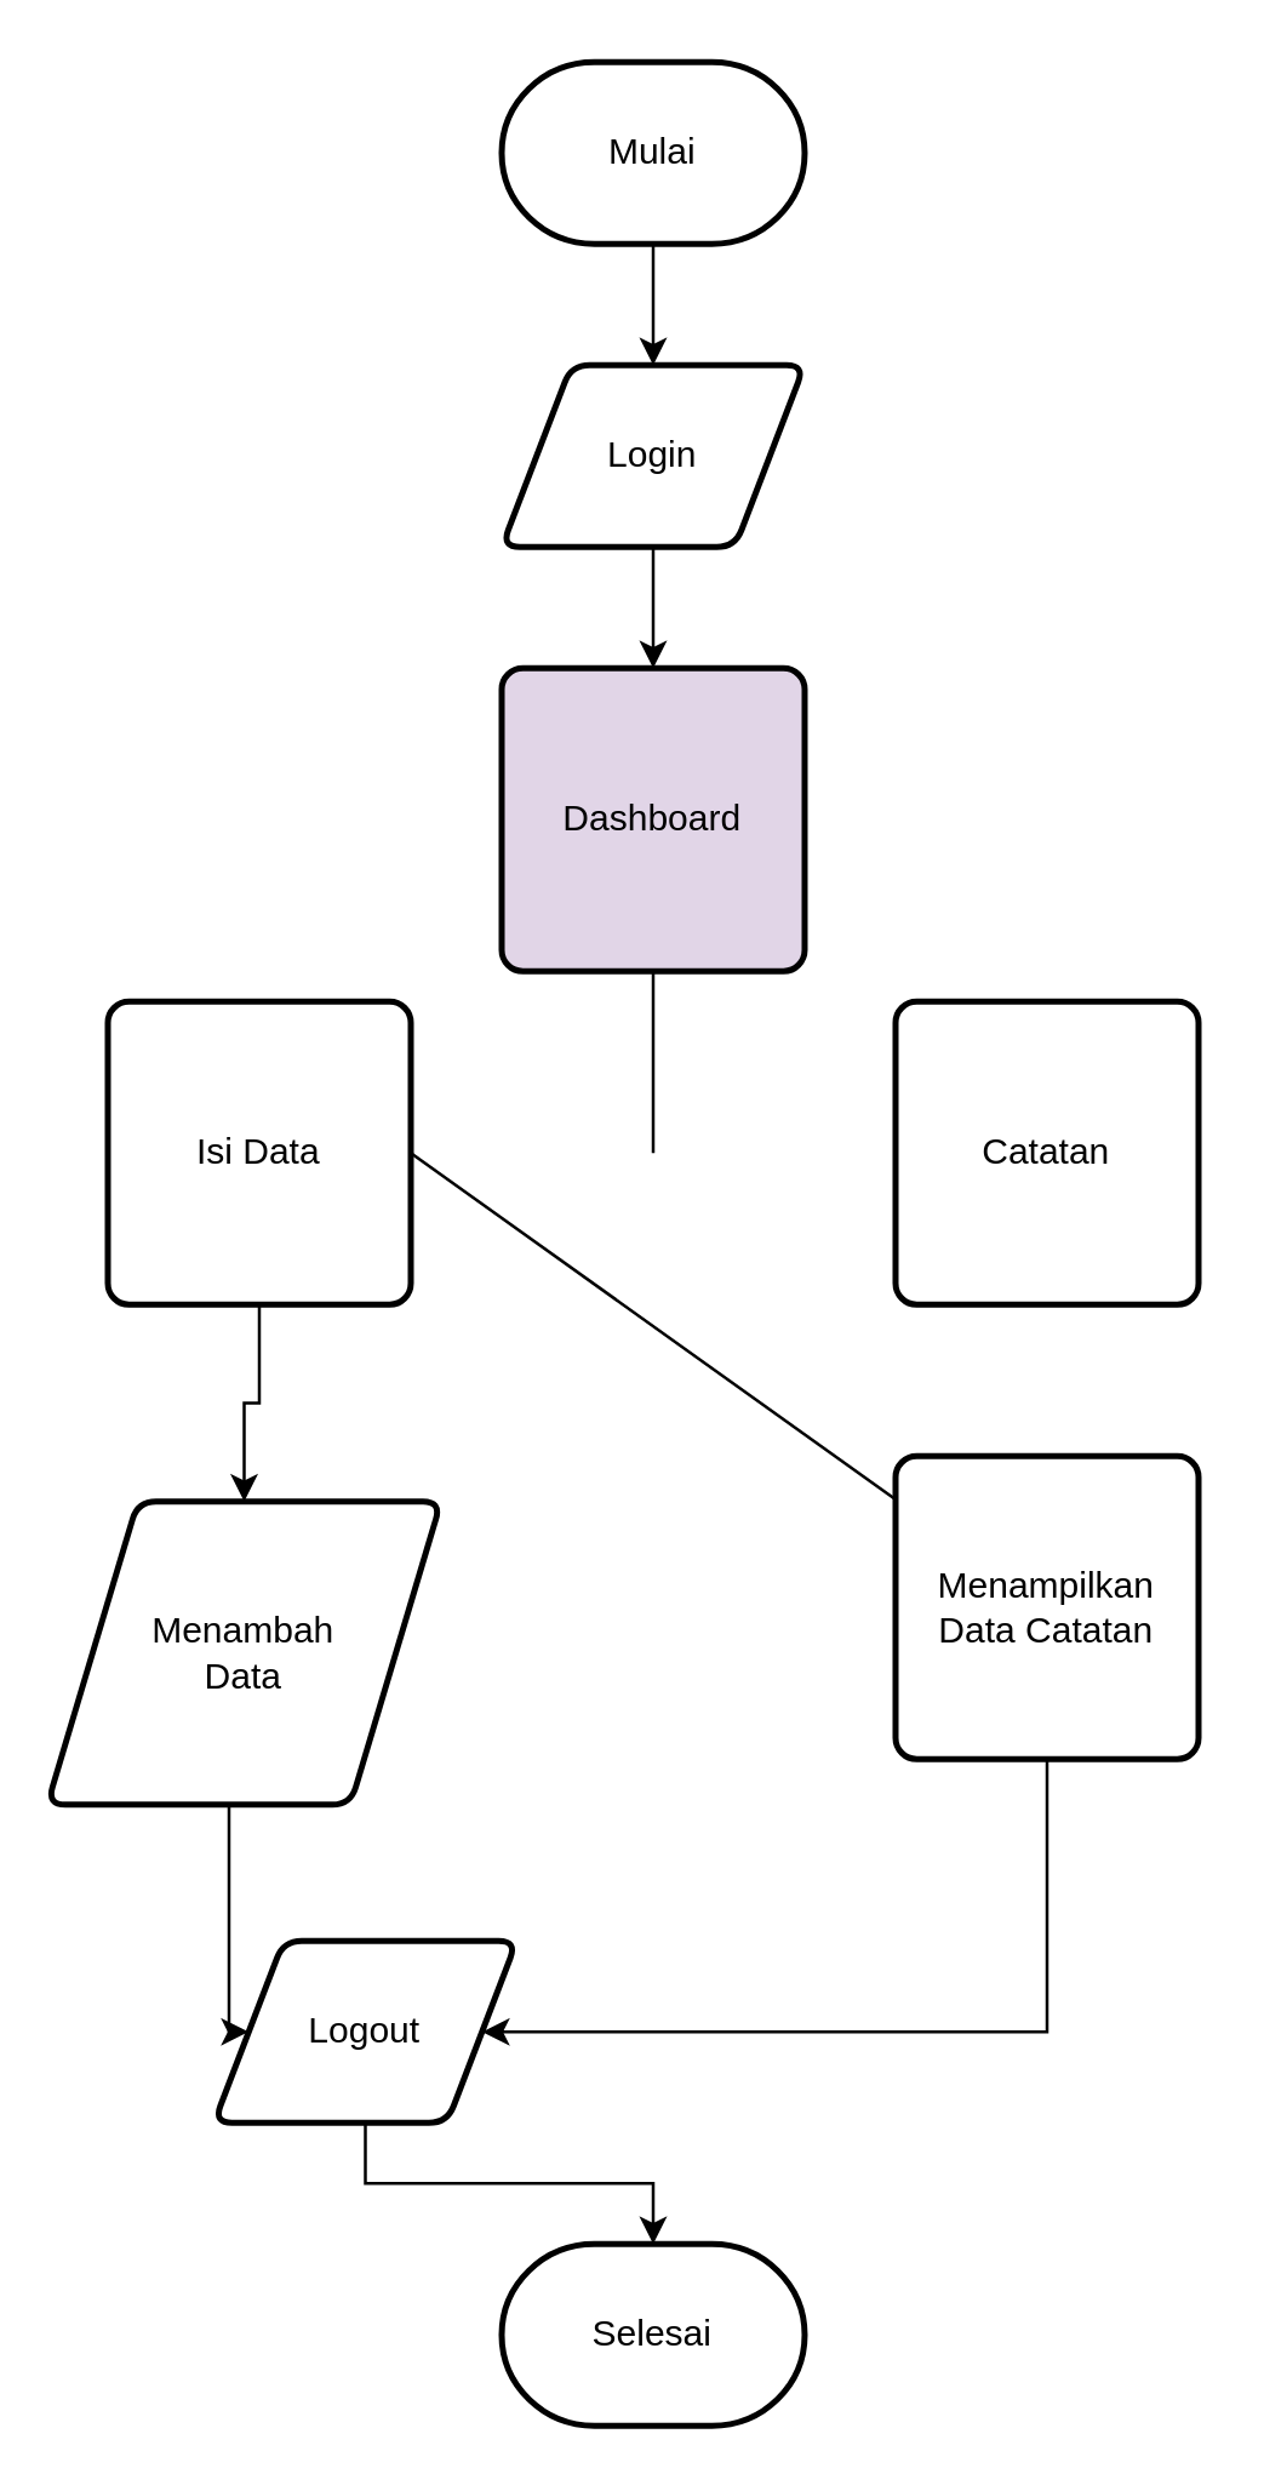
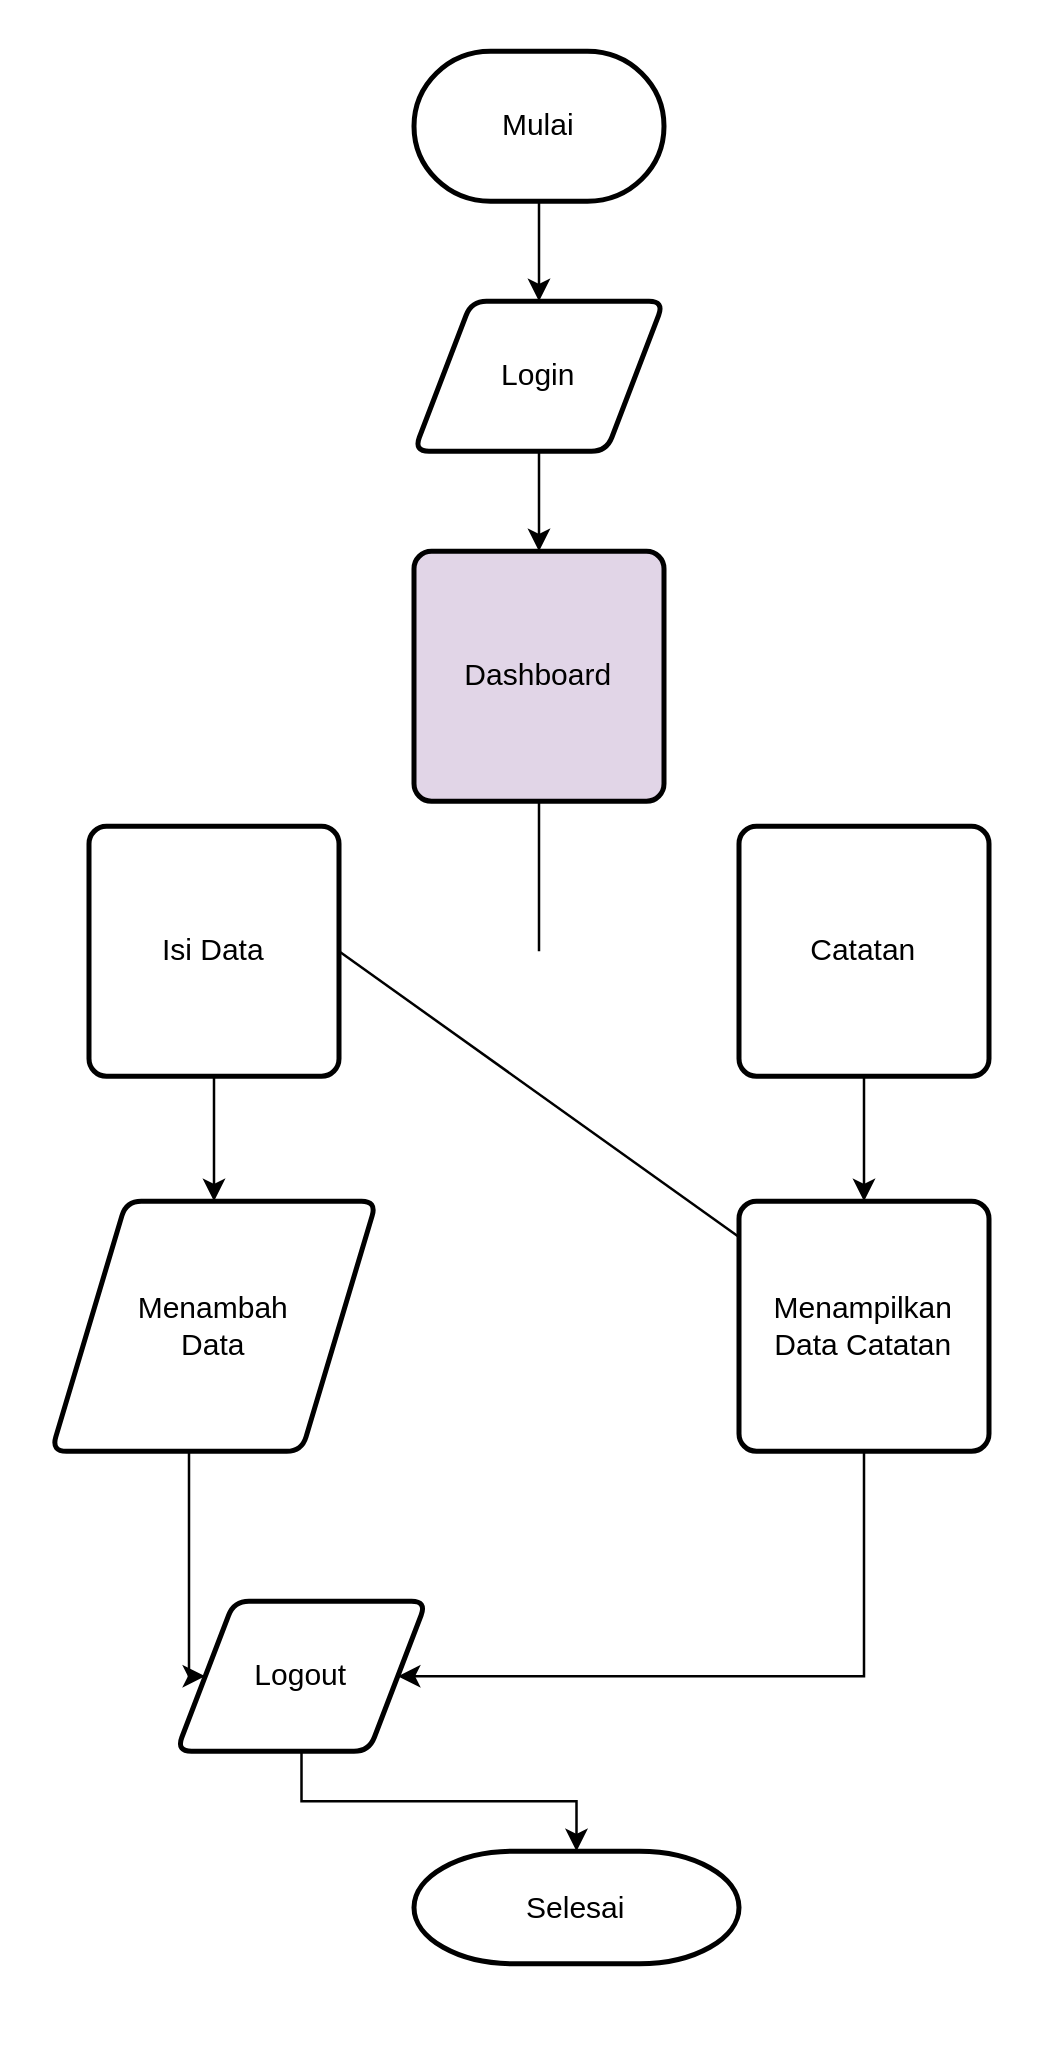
+ <mxCell id="9" value="" style="edgeStyle=orthogonalEdgeStyle;rounded=0;orthogonalLoop=1;jettySize=auto;html=1;" parent="1" source="10" target="14" edge="1"><mxGeometry relative="1" as="geometry" /></mxCell>
- <mxCell id="12" value="Menambah&lt;br&gt;Data" style="shape=parallelogram;html=1;strokeWidth=2;perimeter=parallelogramPerimeter;whiteSpace=wrap;rounded=1;arcSize=12;size=0.23;" parent="1" vertex="1"><mxGeometry x="15" y="495" width="130" height="100" as="geometry" /></mxCell>
+ <mxCell id="12" value="Menambah&lt;br&gt;Data" style="shape=parallelogram;html=1;strokeWidth=2;perimeter=parallelogramPerimeter;whiteSpace=wrap;rounded=1;arcSize=12;size=0.23;" parent="1" vertex="1"><mxGeometry x="20" y="480" width="130" height="100" as="geometry" /></mxCell>
- <mxCell id="17" value="Selesai" style="strokeWidth=2;html=1;shape=mxgraph.flowchart.terminator;whiteSpace=wrap;" parent="1" vertex="1"><mxGeometry x="165" y="740" width="100" height="60" as="geometry" /></mxCell>
+ <mxCell id="17" value="Selesai" style="strokeWidth=2;html=1;shape=mxgraph.flowchart.terminator;whiteSpace=wrap;" parent="1" vertex="1"><mxGeometry x="165" y="740" width="130" height="45" as="geometry" /></mxCell>
